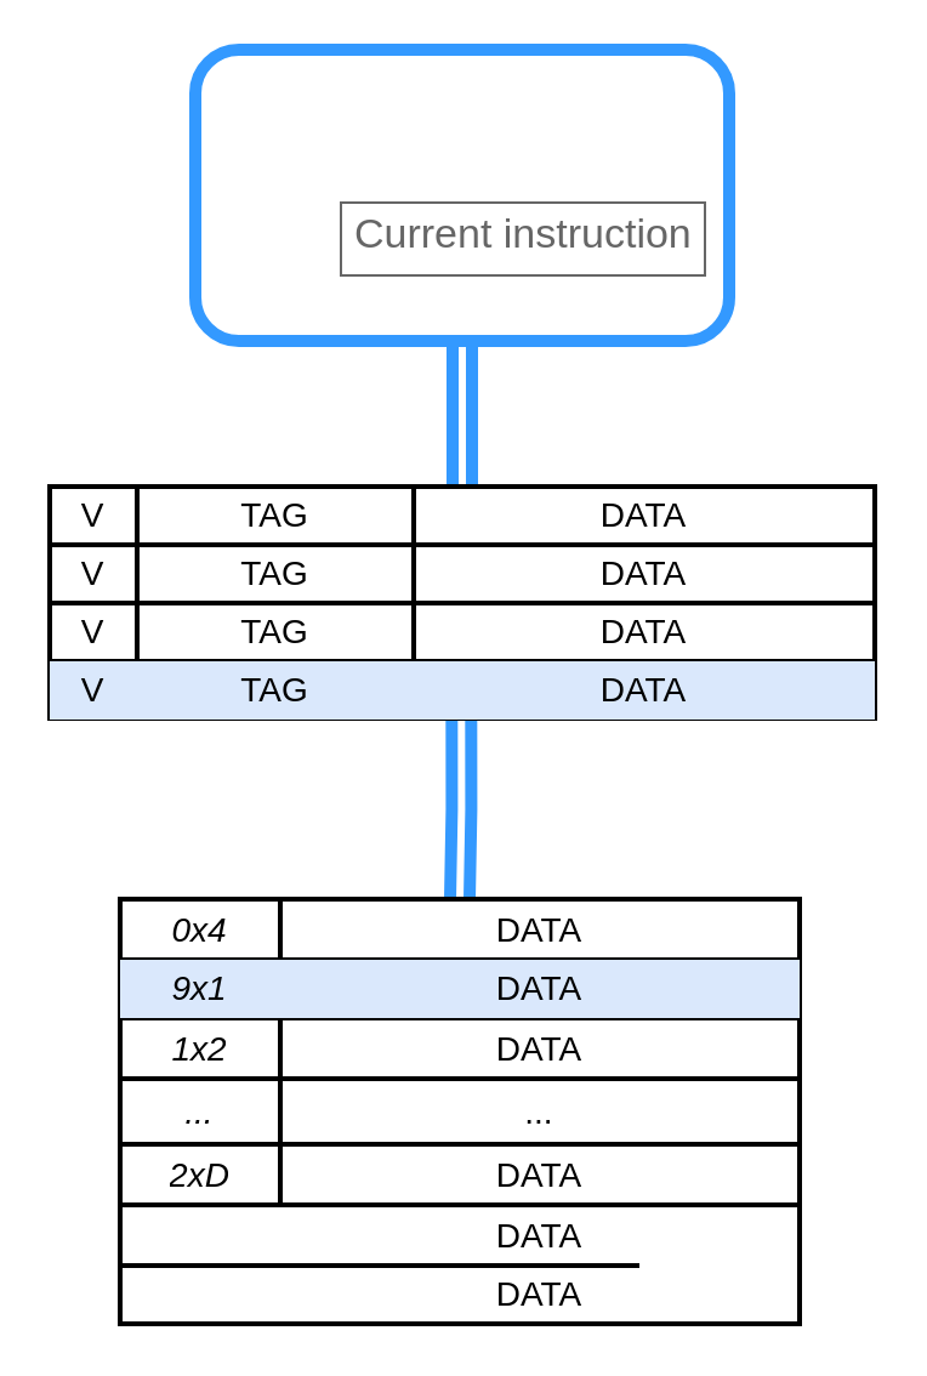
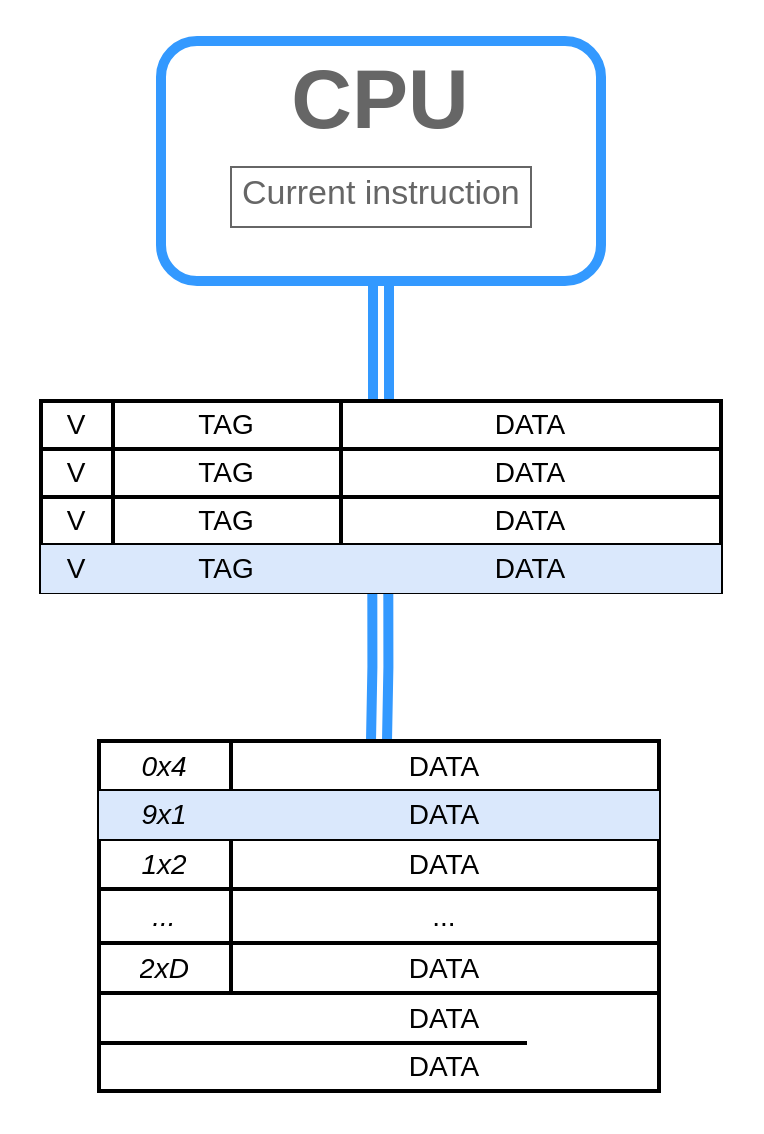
+ <mxCell id="5" value="&lt;b style=&quot;font-size: 42px&quot;&gt;&lt;font color=&quot;#666666&quot;&gt;CPU&lt;/font&gt;&lt;/b&gt;" style="text;html=1;strokeColor=none;fillColor=none;align=center;verticalAlign=middle;whiteSpace=wrap;rounded=0;fontFamily=Helvetica;fontSize=42;fontColor=#000000;" parent="1" vertex="1"><mxGeometry x="95" y="29" width="190" height="41" as="geometry" /></mxCell>
- <mxCell id="4" value="Current instruction" style="strokeWidth=1;shadow=0;dashed=0;align=center;html=1;shape=mxgraph.mockup.text.textBox;fontColor=#666666;align=left;fontSize=17;spacingLeft=4;spacingTop=-3;strokeColor=#666666;mainText=;fontFamily=Helvetica;" parent="1" vertex="1"><mxGeometry x="140" y="83" width="150" height="30.0" as="geometry" /></mxCell>
+ <mxCell id="4" value="Current instruction" style="strokeWidth=1;shadow=0;dashed=0;align=center;html=1;shape=mxgraph.mockup.text.textBox;fontColor=#666666;align=left;fontSize=17;spacingLeft=4;spacingTop=-3;strokeColor=#666666;mainText=;fontFamily=Helvetica;" parent="1" vertex="1"><mxGeometry x="115" y="83" width="150" height="30.0" as="geometry" /></mxCell>
